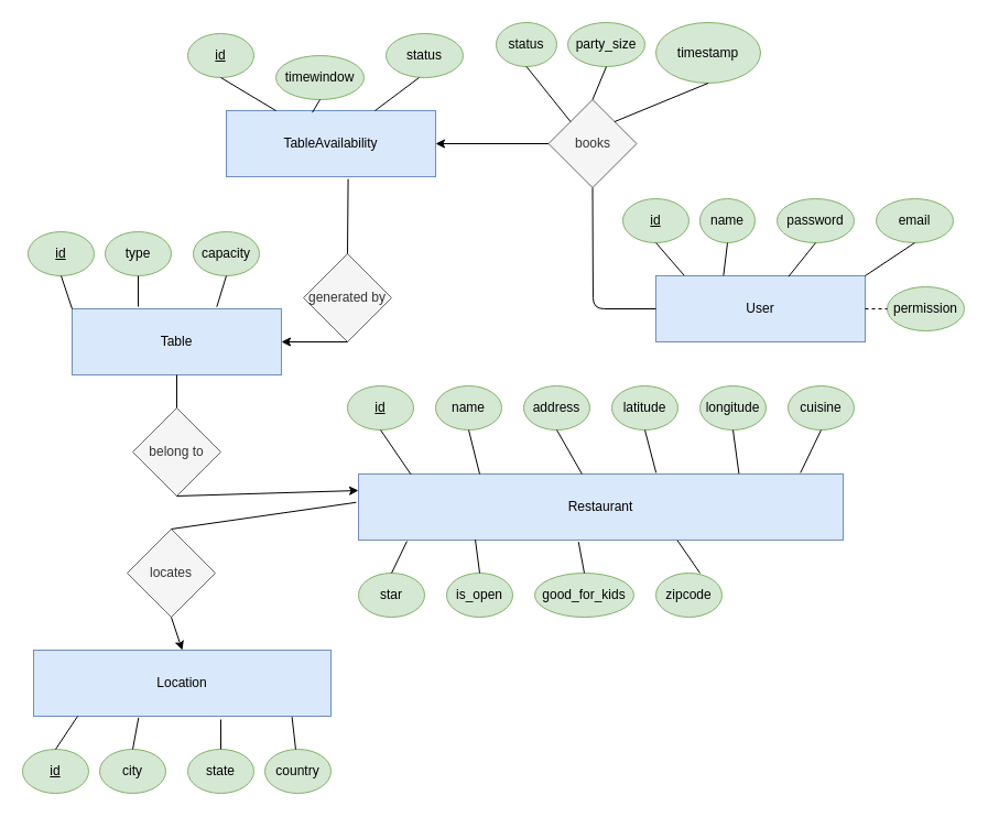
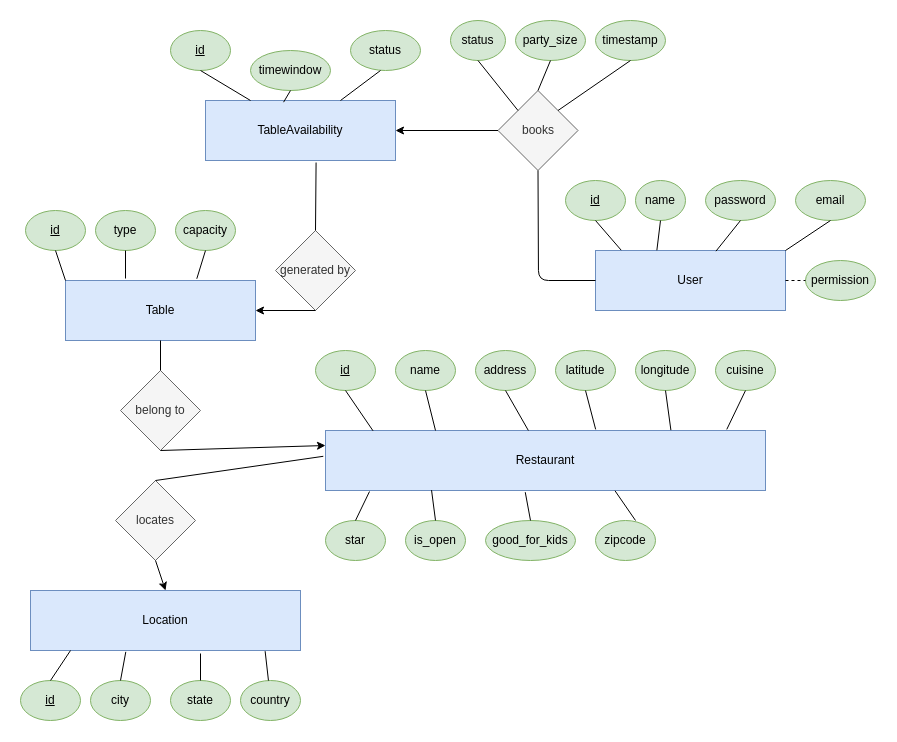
- <mxCell id="63" value="timestamp" style="ellipse;whiteSpace=wrap;html=1;fillColor=#d5e8d4;strokeColor=#82b366;" vertex="1" parent="1"><mxGeometry x="595" y="20" width="95" height="55" as="geometry" /></mxCell>
+ <mxCell id="63" value="timestamp" style="ellipse;whiteSpace=wrap;html=1;fillColor=#d5e8d4;strokeColor=#82b366;" vertex="1" parent="1"><mxGeometry x="595" y="20" width="70" height="40" as="geometry" /></mxCell>
